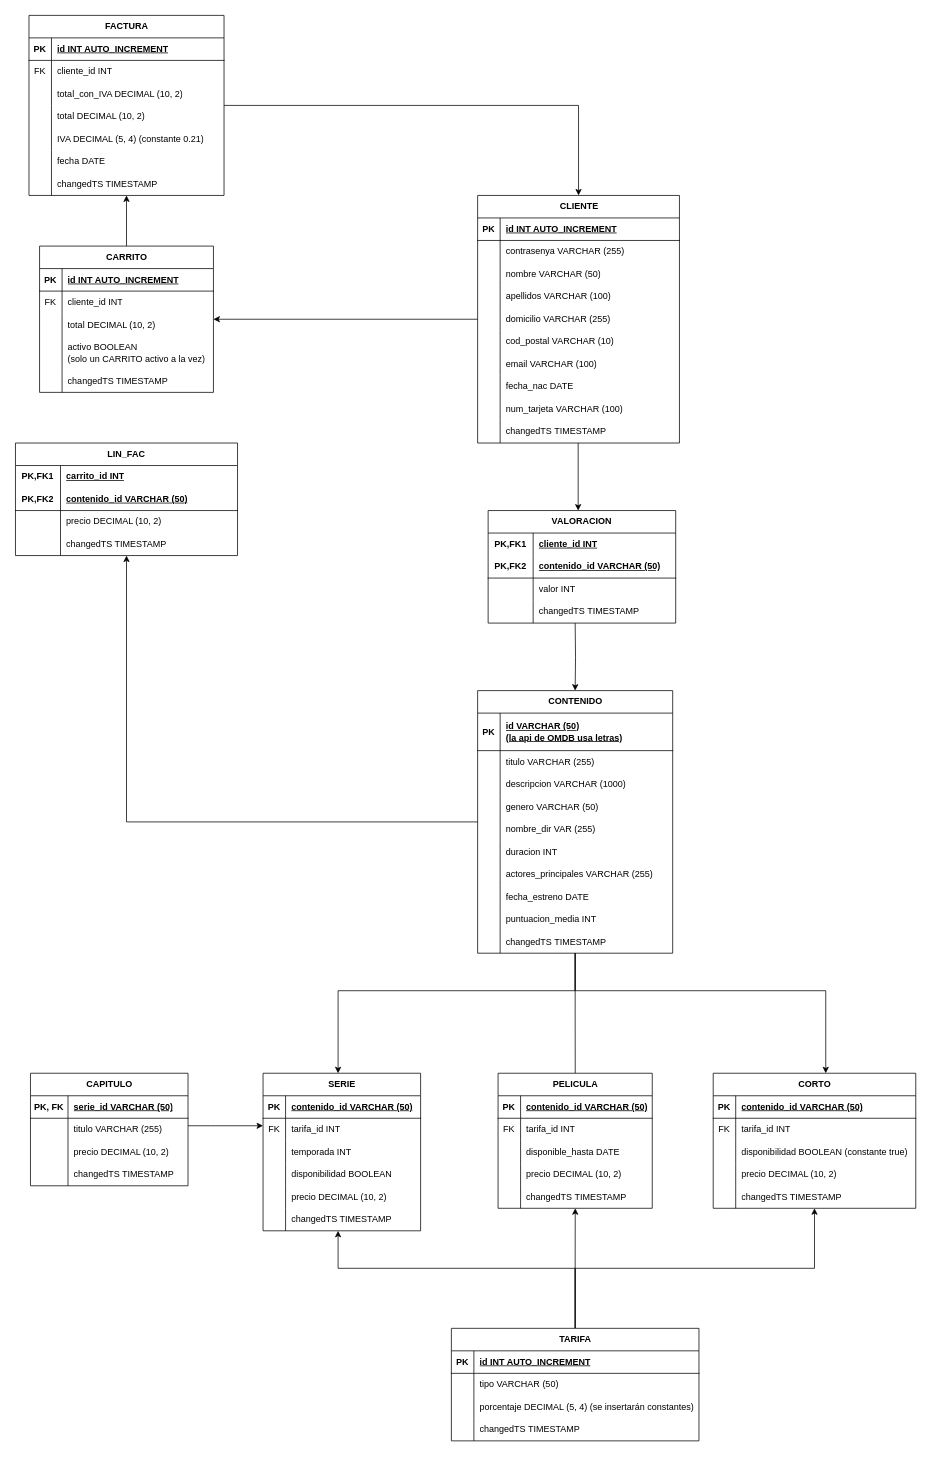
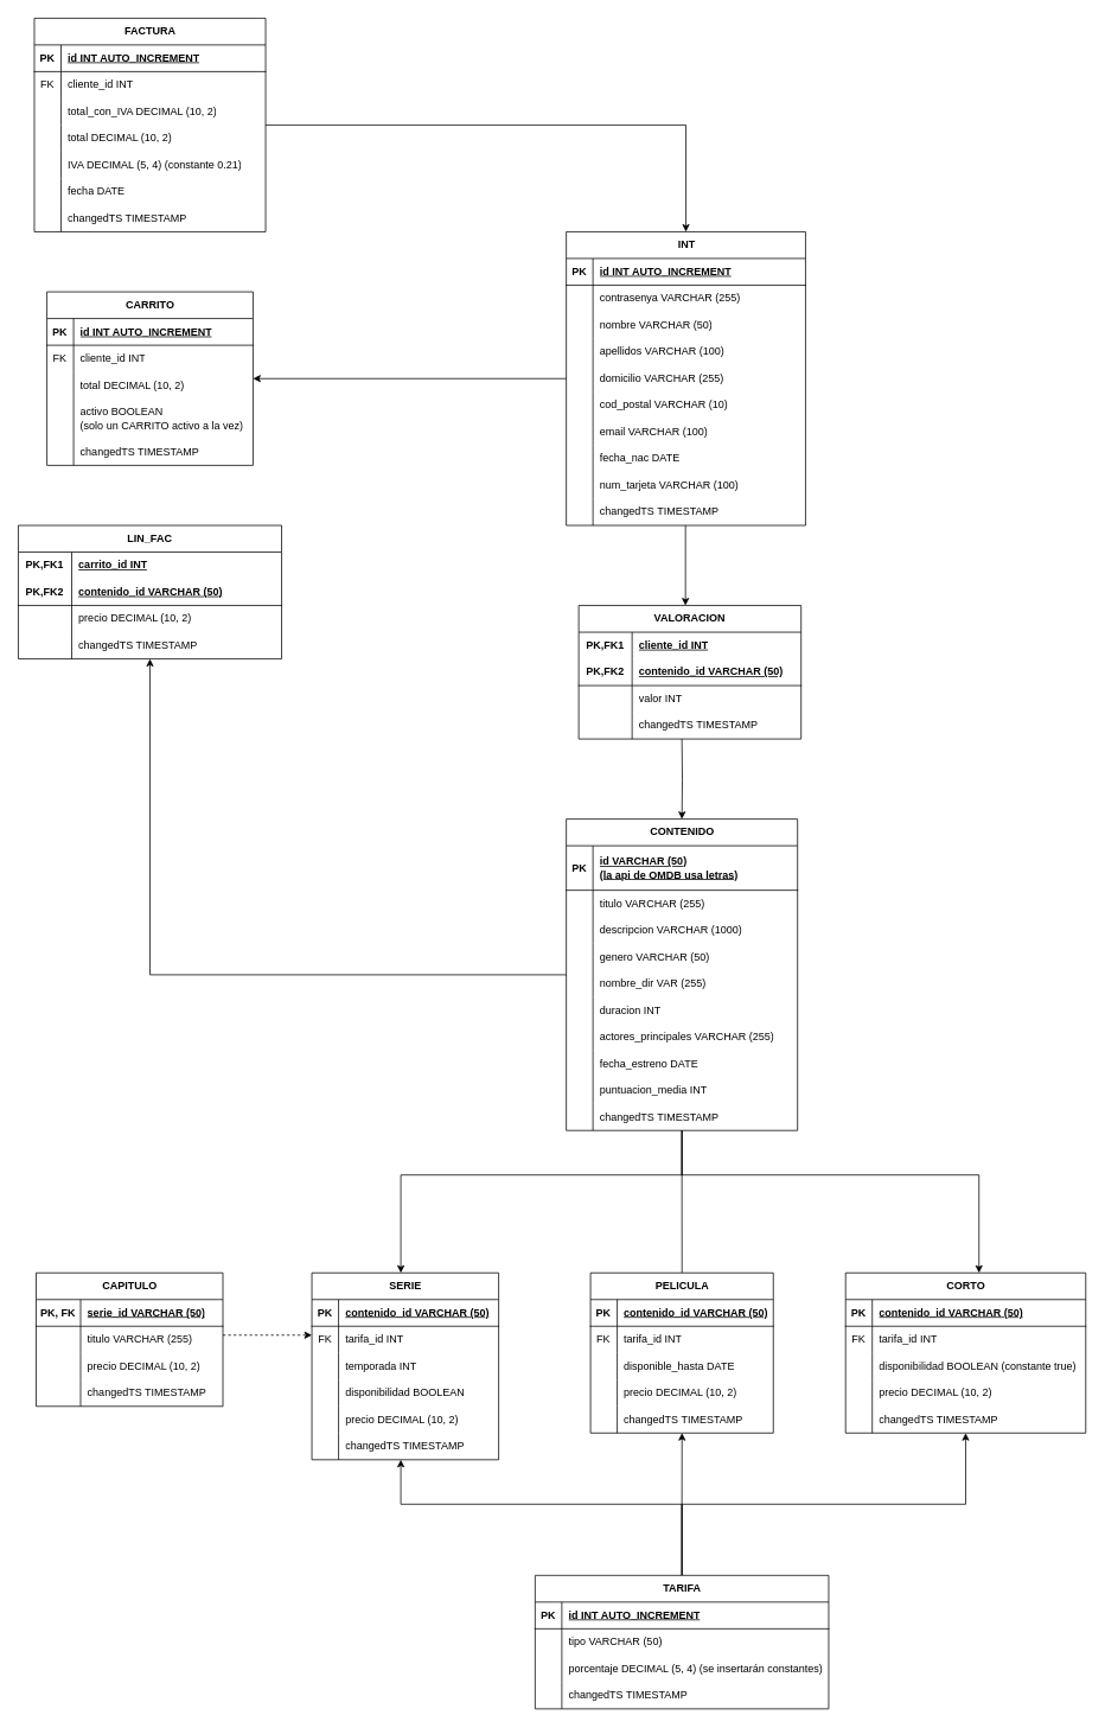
- <mxCell id="53" value="CLIENTE" style="shape=table;startSize=30;container=1;collapsible=1;childLayout=tableLayout;fixedRows=1;rowLines=0;fontStyle=1;align=center;resizeLast=1;html=1;" parent="1" vertex="1"><mxGeometry x="636" y="260" width="269" height="330" as="geometry" /></mxCell>
+ <mxCell id="53" value="INT" style="shape=table;startSize=30;container=1;collapsible=1;childLayout=tableLayout;fixedRows=1;rowLines=0;fontStyle=1;align=center;resizeLast=1;html=1;" parent="1" vertex="1"><mxGeometry x="636" y="260" width="269" height="330" as="geometry" /></mxCell>
- <mxCell id="178" style="edgeStyle=orthogonalEdgeStyle;rounded=0;orthogonalLoop=1;jettySize=auto;html=1;" parent="1" source="179" target="196" edge="1"><mxGeometry relative="1" as="geometry" /></mxCell>
- <mxCell id="84" style="edgeStyle=orthogonalEdgeStyle;rounded=0;orthogonalLoop=1;jettySize=auto;html=1;" parent="1" source="85" target="98" edge="1"><mxGeometry relative="1" as="geometry"><Array as="points"><mxPoint x="280" y="1500" /><mxPoint x="280" y="1500" /></Array></mxGeometry></mxCell>
+ <mxCell id="84" style="edgeStyle=orthogonalEdgeStyle;rounded=0;orthogonalLoop=1;jettySize=auto;html=1;dashed=1;" parent="1" source="85" target="98" edge="1"><mxGeometry relative="1" as="geometry"><Array as="points"><mxPoint x="280" y="1500" /><mxPoint x="280" y="1500" /></Array></mxGeometry></mxCell>
